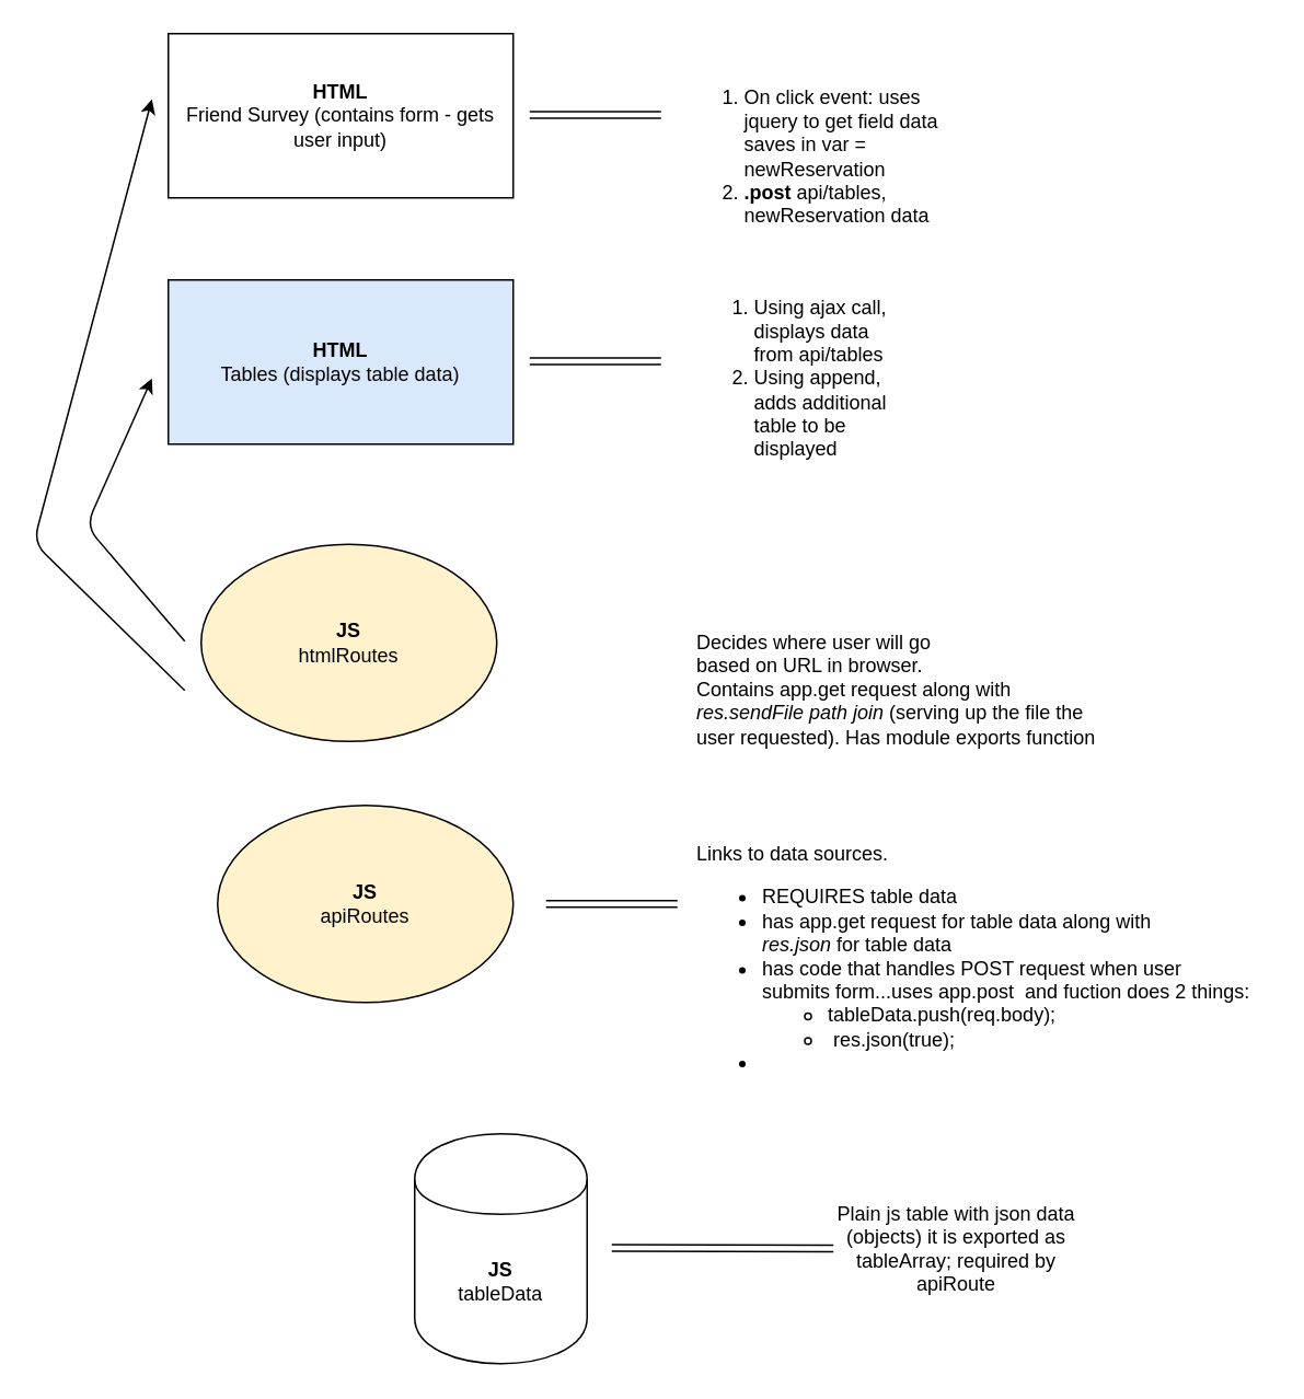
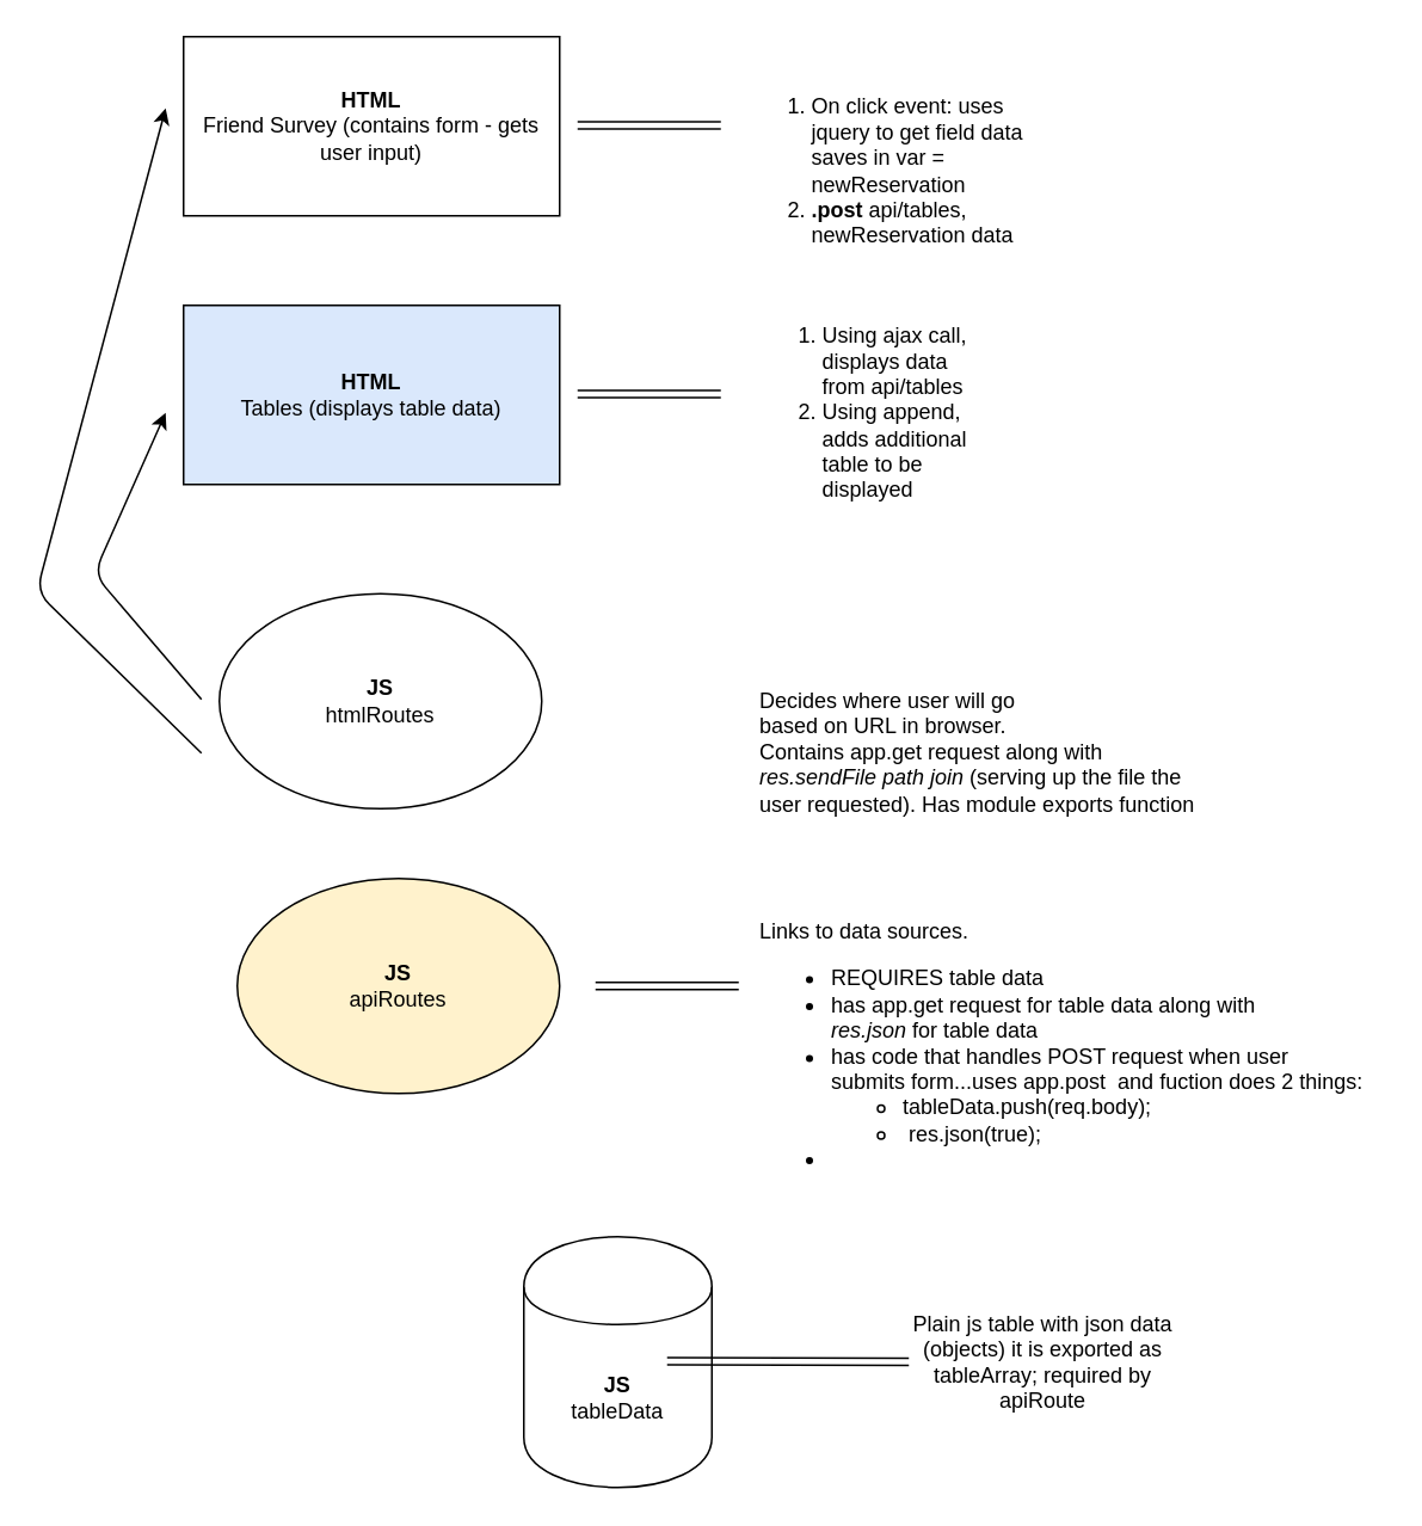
- <mxCell id="8" value="&lt;b&gt;JS&lt;/b&gt;&lt;br&gt;htmlRoutes&lt;br&gt;" style="ellipse;whiteSpace=wrap;html=1;fillColor=#fff2cc;" parent="1" vertex="1"><mxGeometry x="122" y="331" width="180" height="120" as="geometry" /></mxCell>
+ <mxCell id="8" value="&lt;b&gt;JS&lt;/b&gt;&lt;br&gt;htmlRoutes&lt;br&gt;" style="ellipse;whiteSpace=wrap;html=1;" parent="1" vertex="1"><mxGeometry x="122" y="331" width="180" height="120" as="geometry" /></mxCell>
- <mxCell id="15" value="&lt;b&gt;JS&lt;/b&gt;&lt;br&gt;tableData&lt;br&gt;" style="shape=cylinder;whiteSpace=wrap;html=1;boundedLbl=1;backgroundOutline=1;" parent="1" vertex="1"><mxGeometry x="252" y="690" width="105" height="140" as="geometry" /></mxCell>
+ <mxCell id="15" value="&lt;b&gt;JS&lt;/b&gt;&lt;br&gt;tableData&lt;br&gt;" style="shape=cylinder;whiteSpace=wrap;html=1;boundedLbl=1;backgroundOutline=1;" parent="1" vertex="1"><mxGeometry x="292" y="690" width="105" height="140" as="geometry" /></mxCell>
